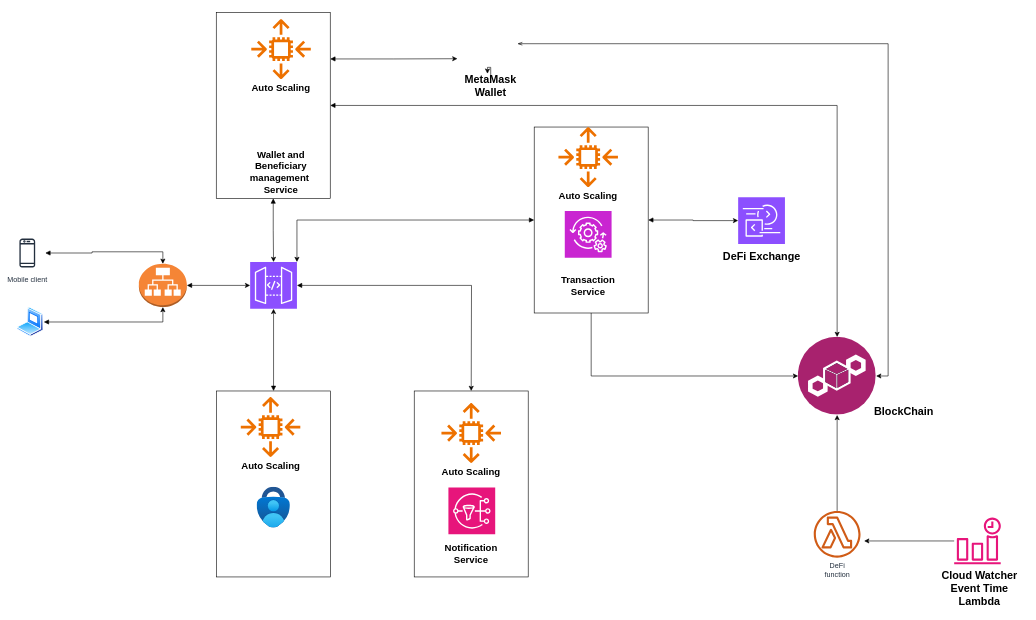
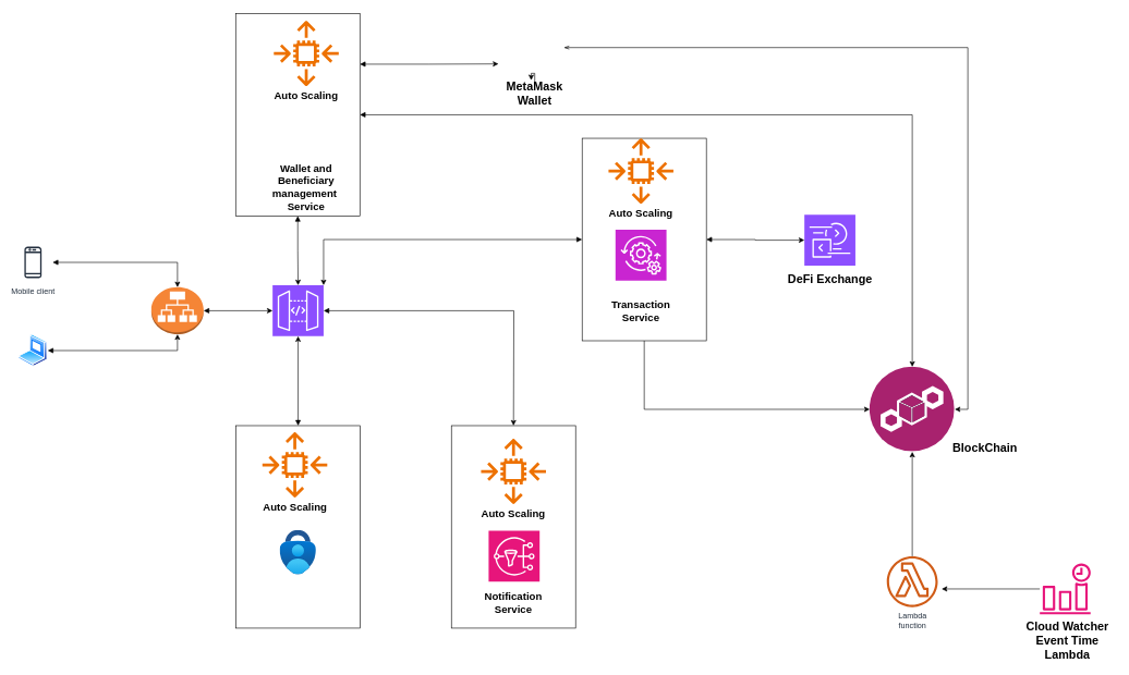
- <mxCell id="2" value="Mobile client" style="sketch=0;outlineConnect=0;fontColor=#232F3E;gradientColor=none;strokeColor=#232F3E;fillColor=#ffffff;dashed=0;verticalLabelPosition=bottom;verticalAlign=top;align=center;html=1;fontSize=12;fontStyle=0;aspect=fixed;shape=mxgraph.aws4.resourceIcon;resIcon=mxgraph.aws4.mobile_client;" parent="1" vertex="1"><mxGeometry x="15" y="391" width="60" height="60" as="geometry" /></mxCell>
+ <mxCell id="2" value="Mobile client" style="sketch=0;outlineConnect=0;fontColor=#232F3E;gradientColor=none;strokeColor=#232F3E;fillColor=#ffffff;dashed=0;verticalLabelPosition=bottom;verticalAlign=top;align=center;html=1;fontSize=12;fontStyle=0;aspect=fixed;shape=mxgraph.aws4.resourceIcon;resIcon=mxgraph.aws4.mobile_client;" parent="1" vertex="1"><mxGeometry x="20" y="371" width="60" height="60" as="geometry" /></mxCell>
- <mxCell id="46" value="DeFi&lt;br&gt;function" style="outlineConnect=0;fontColor=#232F3E;gradientColor=none;fillColor=#D05C17;strokeColor=none;dashed=0;verticalLabelPosition=bottom;verticalAlign=top;align=center;html=1;fontSize=12;fontStyle=0;aspect=fixed;pointerEvents=1;shape=mxgraph.aws4.lambda_function;labelBackgroundColor=#ffffff;" parent="1" vertex="1"><mxGeometry x="1356" y="851" width="78" height="78" as="geometry" /></mxCell>
+ <mxCell id="46" value="Lambda&lt;br&gt;function" style="outlineConnect=0;fontColor=#232F3E;gradientColor=none;fillColor=#D05C17;strokeColor=none;dashed=0;verticalLabelPosition=bottom;verticalAlign=top;align=center;html=1;fontSize=12;fontStyle=0;aspect=fixed;pointerEvents=1;shape=mxgraph.aws4.lambda_function;labelBackgroundColor=#ffffff;" parent="1" vertex="1"><mxGeometry x="1356" y="851" width="78" height="78" as="geometry" /></mxCell>
